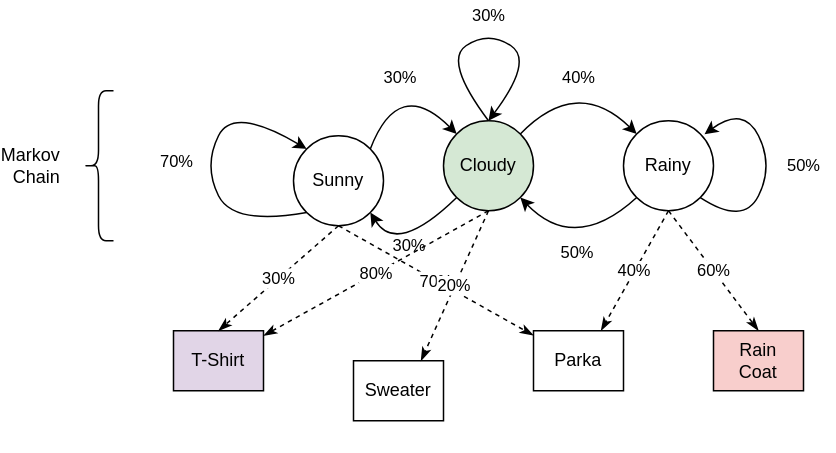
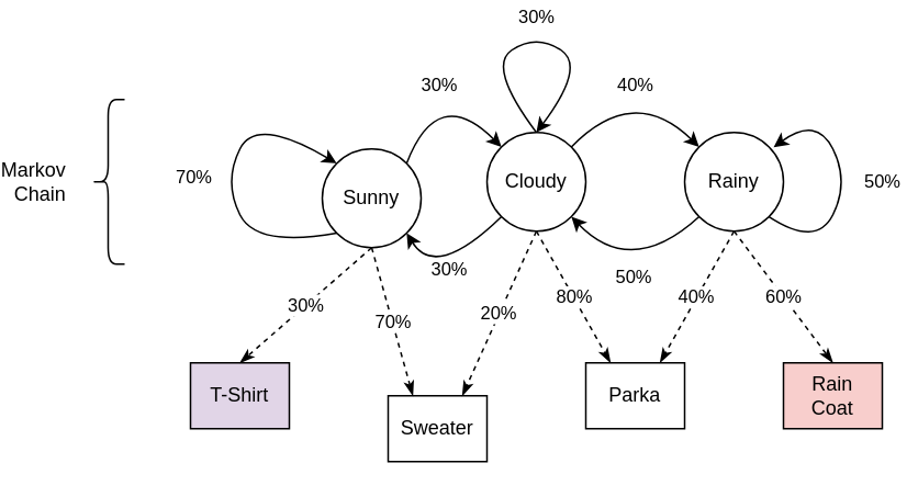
- <mxCell id="3" value="Cloudy" style="ellipse;whiteSpace=wrap;html=1;fillColor=#d5e8d4;" vertex="1" parent="1"><mxGeometry x="260" y="80" width="60" height="60" as="geometry" /></mxCell>
+ <mxCell id="3" value="Cloudy" style="ellipse;whiteSpace=wrap;html=1;" vertex="1" parent="1"><mxGeometry x="260" y="80" width="60" height="60" as="geometry" /></mxCell>
- <mxCell id="19" value="80%" style="endArrow=classicThin;dashed=1;html=1;exitX=0.5;exitY=1;exitDx=0;exitDy=0;endFill=1;" edge="1" parent="1" source="3" target="12"><mxGeometry width="50" height="50" relative="1" as="geometry"><mxPoint x="300" y="150" as="sourcePoint" /><mxPoint x="255" y="230" as="targetPoint" /></mxGeometry></mxCell>
+ <mxCell id="19" value="80%" style="endArrow=classicThin;dashed=1;html=1;entryX=0.25;entryY=0;entryDx=0;entryDy=0;exitX=0.5;exitY=1;exitDx=0;exitDy=0;endFill=1;" edge="1" parent="1" source="3" target="14"><mxGeometry width="50" height="50" relative="1" as="geometry"><mxPoint x="300" y="150" as="sourcePoint" /><mxPoint x="255" y="230" as="targetPoint" /></mxGeometry></mxCell>
- <mxCell id="17" value="70%" style="endArrow=classicThin;dashed=1;html=1;exitX=0.5;exitY=1;exitDx=0;exitDy=0;endFill=1;" edge="1" parent="1" source="2" target="14"><mxGeometry width="50" height="50" relative="1" as="geometry"><mxPoint x="180" y="150" as="sourcePoint" /><mxPoint x="120" y="230" as="targetPoint" /></mxGeometry></mxCell>
+ <mxCell id="17" value="70%" style="endArrow=classicThin;dashed=1;html=1;entryX=0.25;entryY=0;entryDx=0;entryDy=0;exitX=0.5;exitY=1;exitDx=0;exitDy=0;endFill=1;" edge="1" parent="1" source="2" target="13"><mxGeometry width="50" height="50" relative="1" as="geometry"><mxPoint x="180" y="150" as="sourcePoint" /><mxPoint x="120" y="230" as="targetPoint" /></mxGeometry></mxCell>
